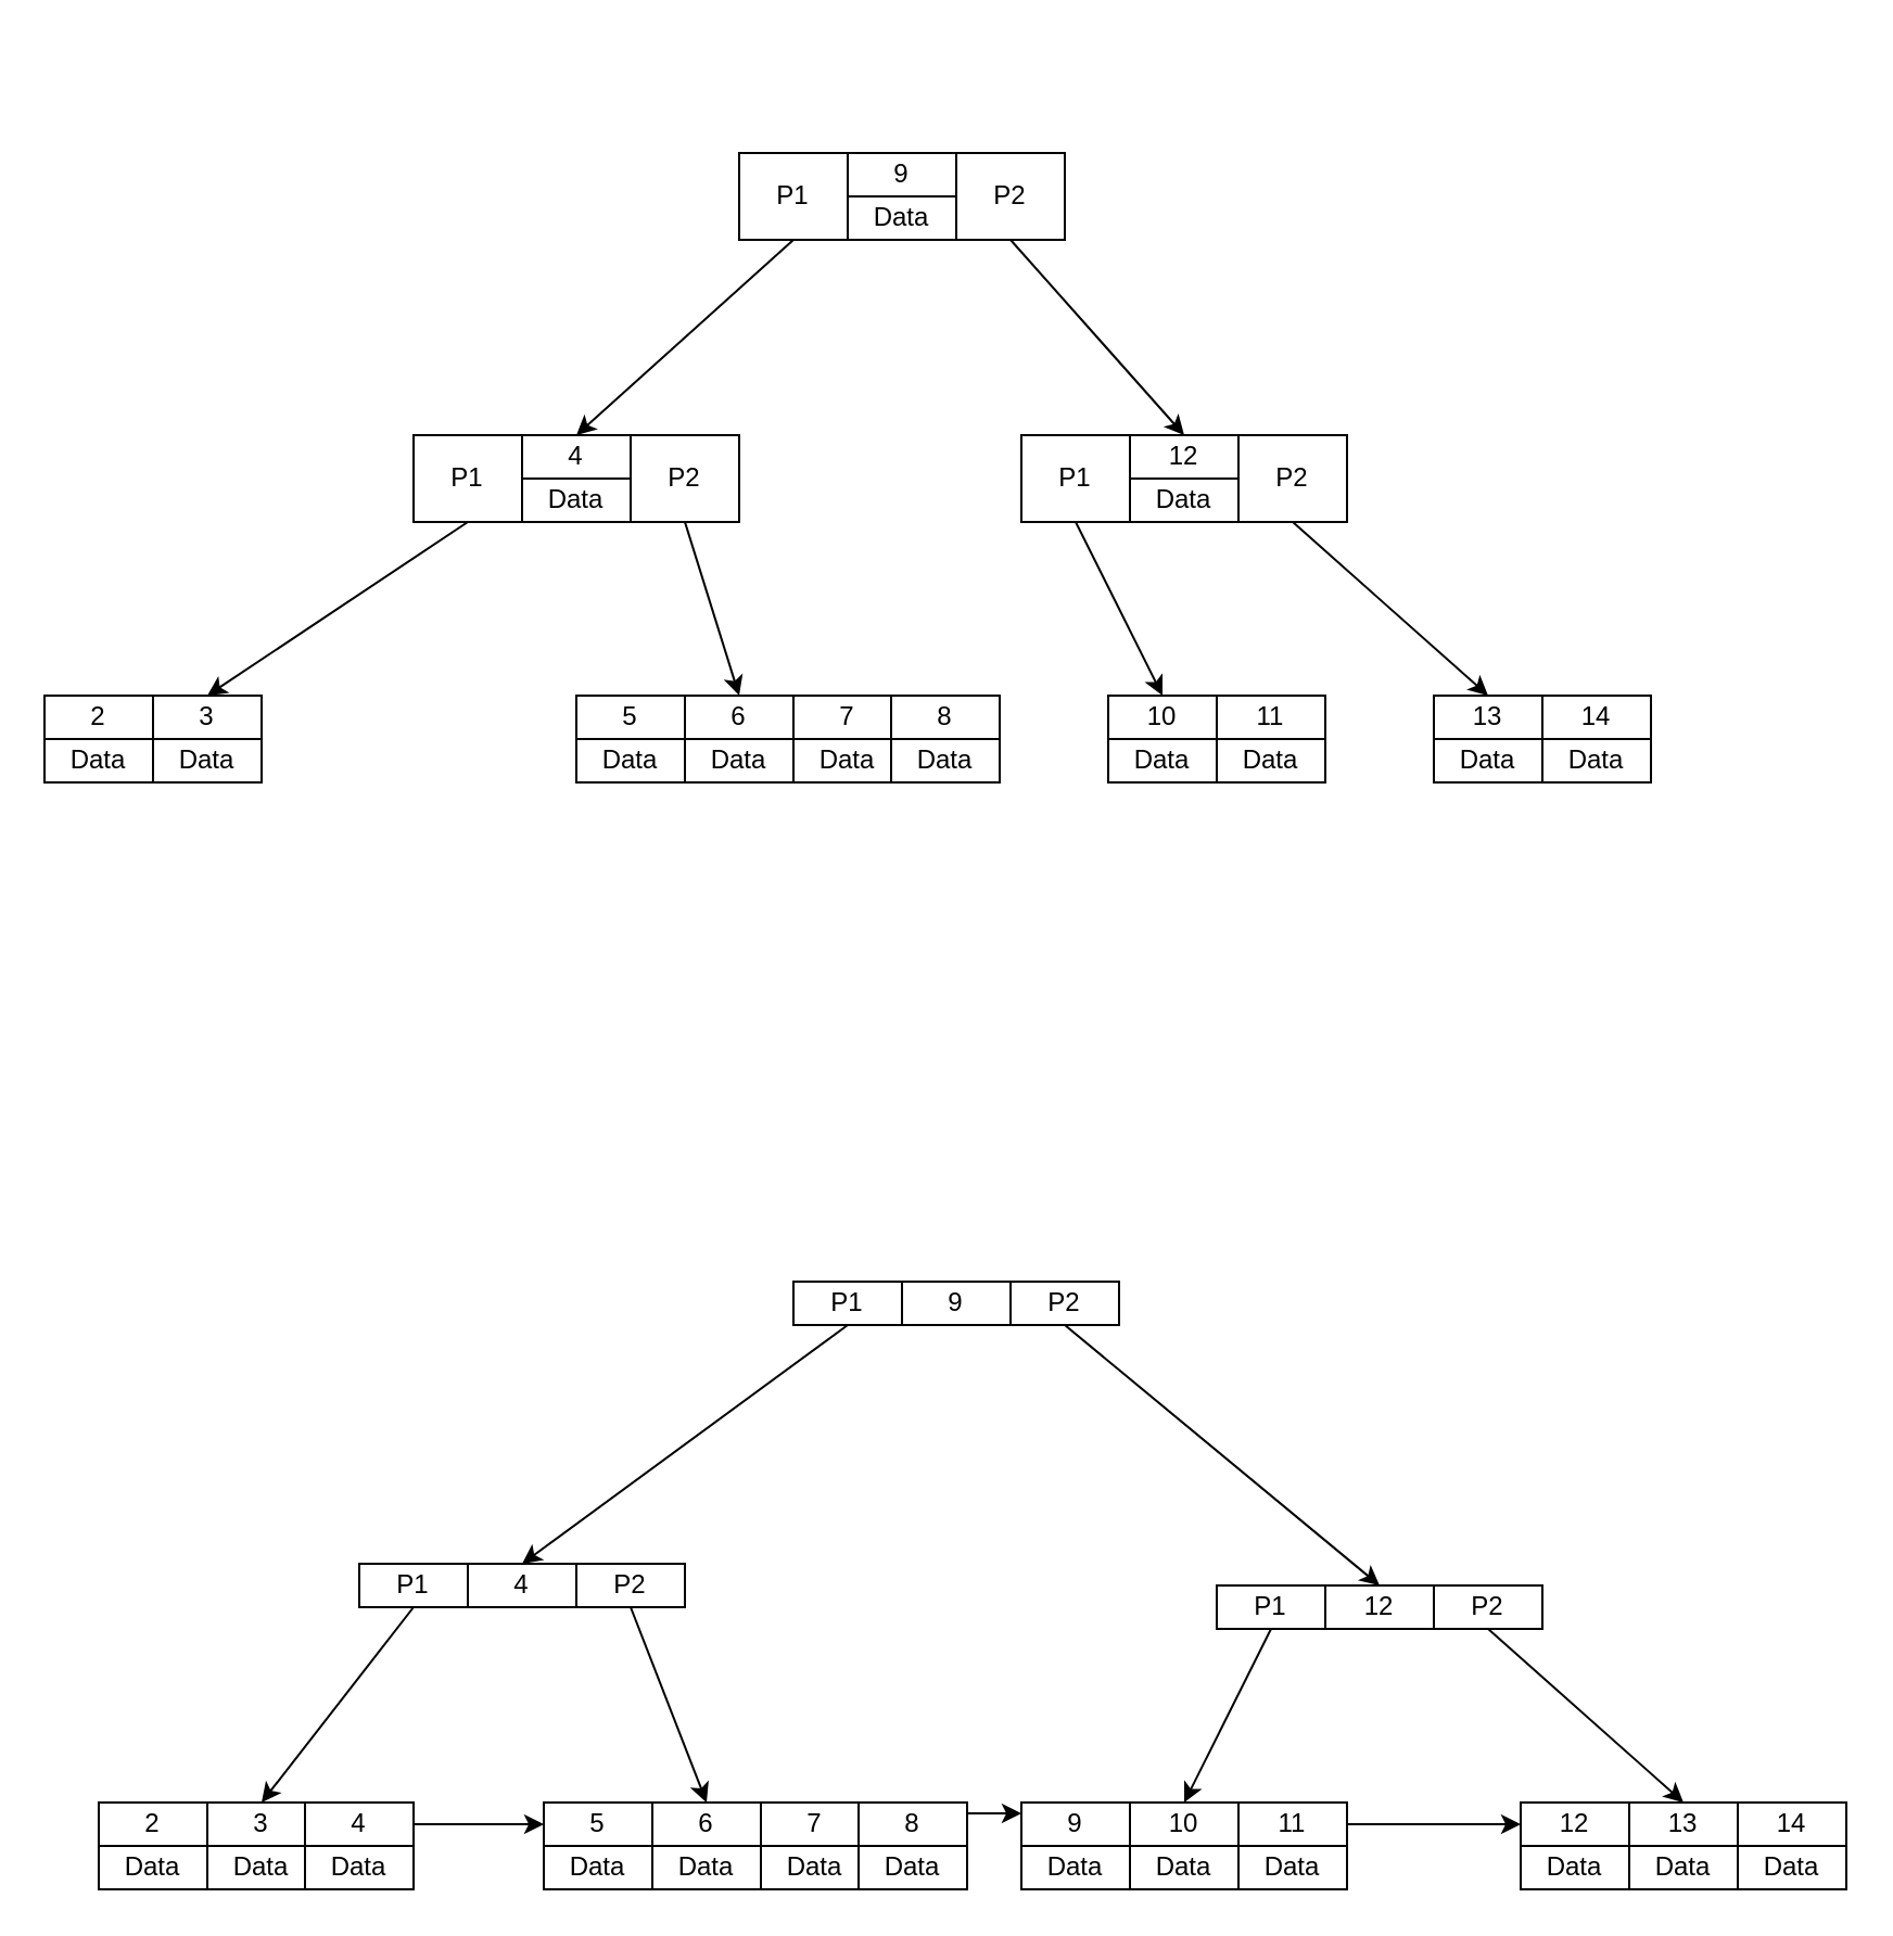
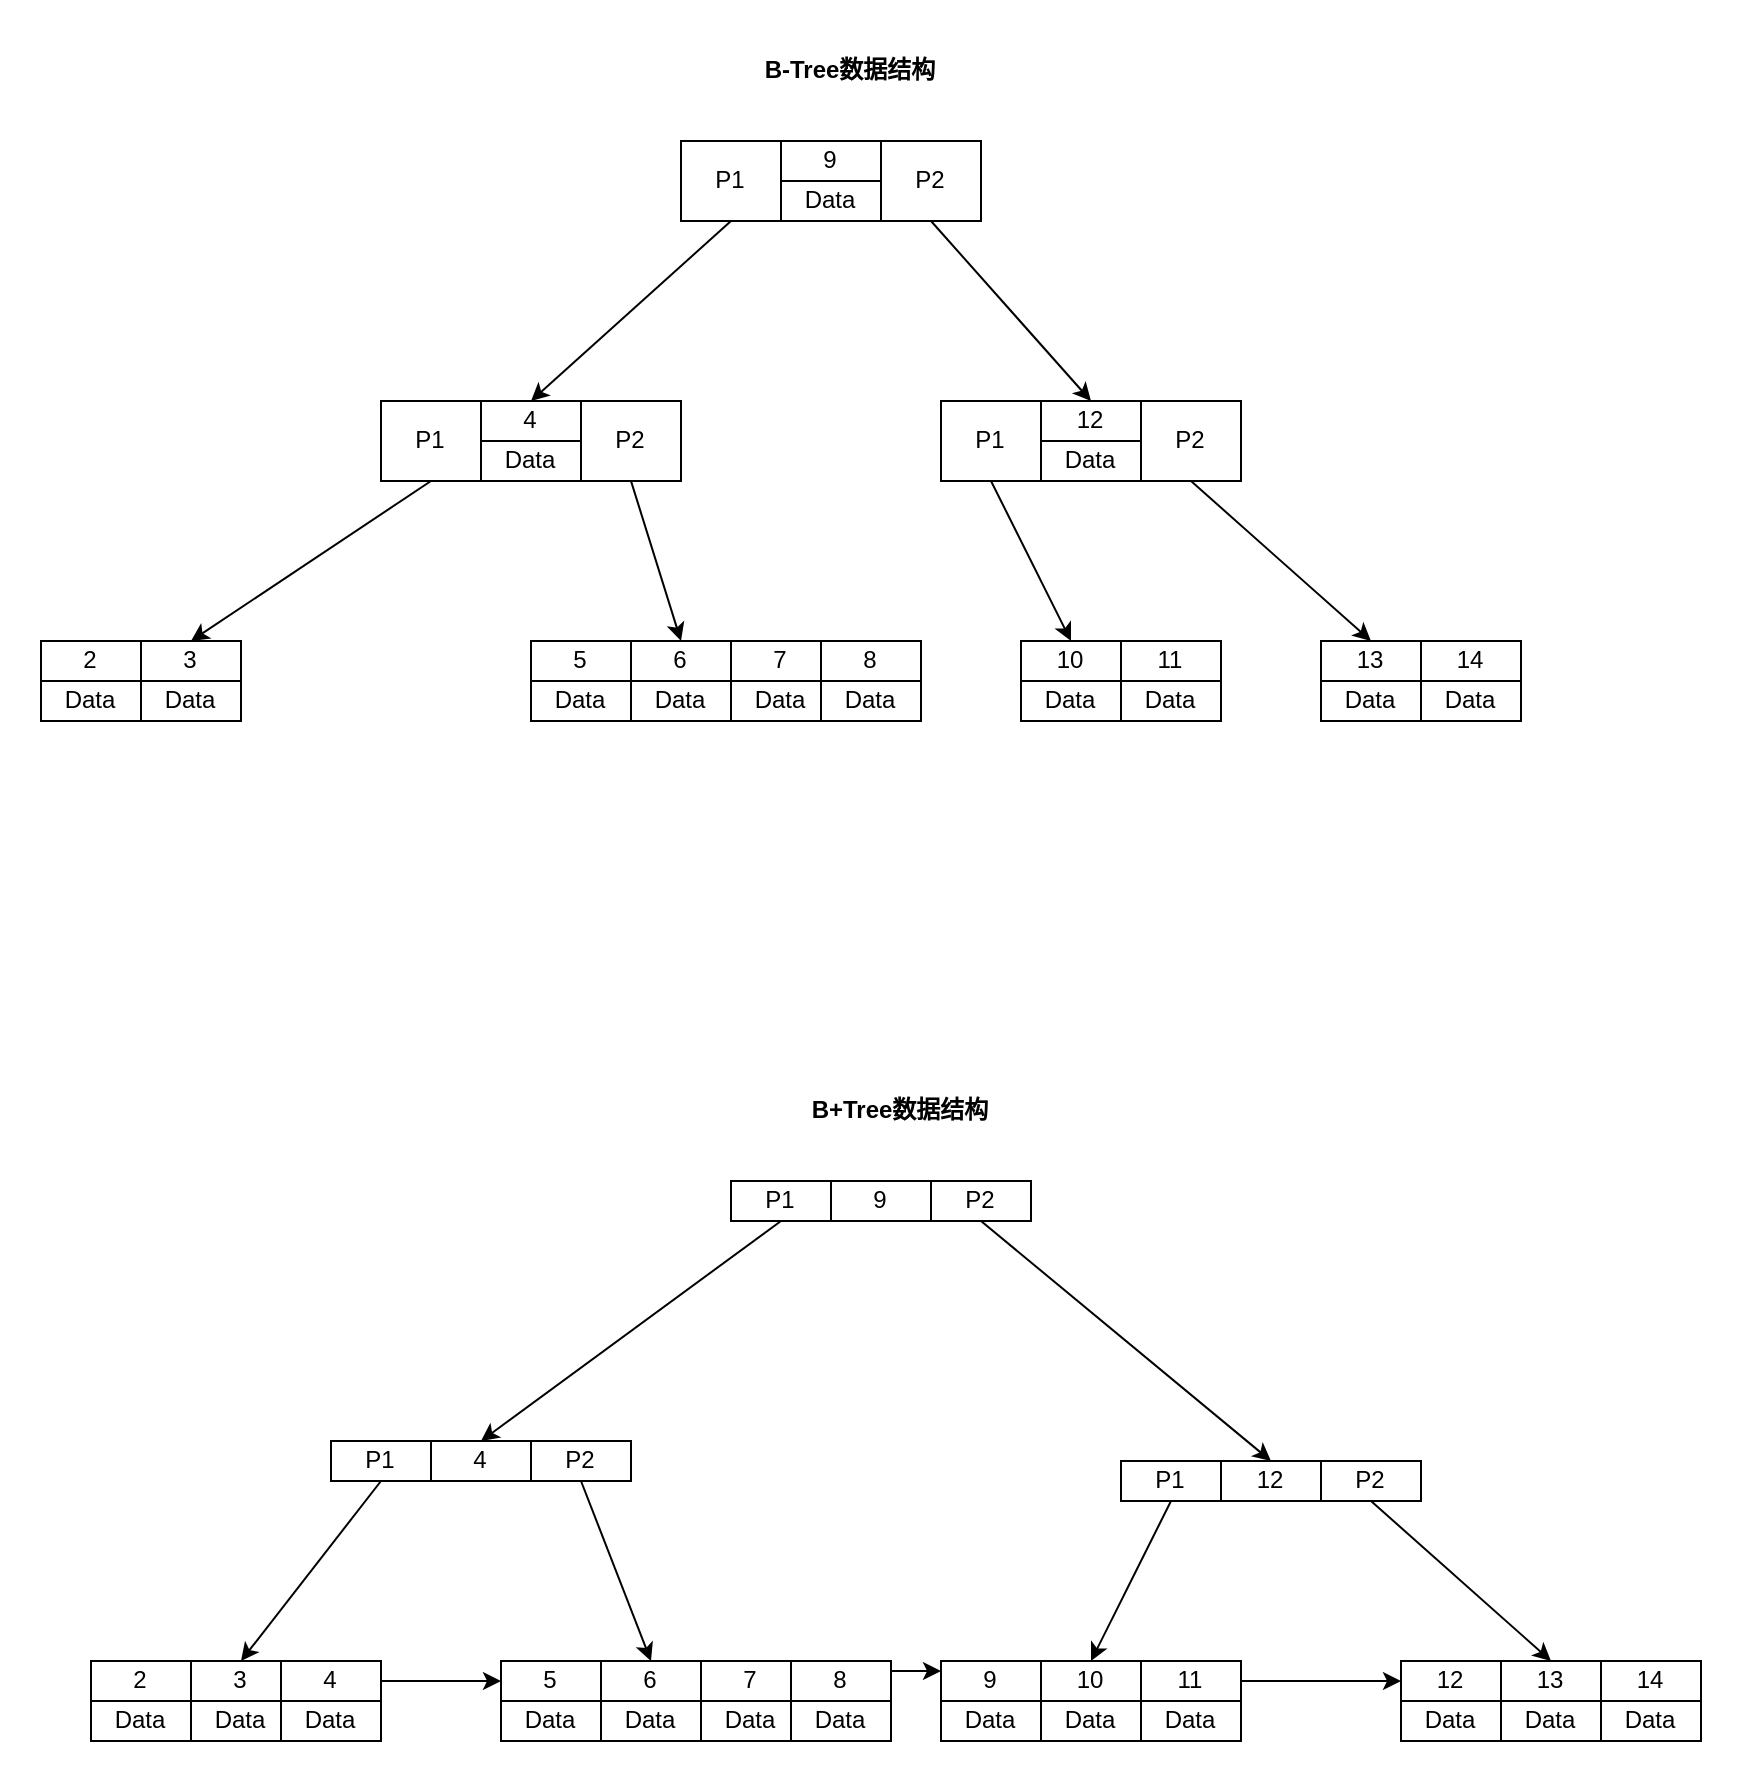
+ <mxCell id="2" value="&lt;b&gt;B-Tree数据结构&lt;/b&gt;" style="text;html=1;strokeColor=none;fillColor=none;align=center;verticalAlign=middle;whiteSpace=wrap;rounded=0;" vertex="1" parent="1"><mxGeometry x="340" y="20" width="170" height="30" as="geometry" /></mxCell>
+ <mxCell id="41" value="&lt;b&gt;B+Tree数据结构&lt;/b&gt;" style="text;html=1;strokeColor=none;fillColor=none;align=center;verticalAlign=middle;whiteSpace=wrap;rounded=0;" vertex="1" parent="1"><mxGeometry x="365" y="540" width="170" height="30" as="geometry" /></mxCell>
